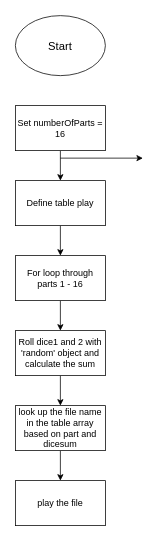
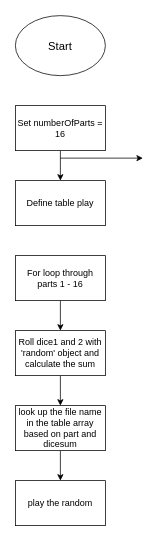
- <mxCell id="6" value="" style="edgeStyle=orthogonalEdgeStyle;rounded=0;orthogonalLoop=1;jettySize=auto;html=1;" edge="1" parent="1" source="7" target="9"><mxGeometry relative="1" as="geometry" /></mxCell>
- <mxCell id="14" value="play the file" style="rounded=0;whiteSpace=wrap;html=1;" vertex="1" parent="1"><mxGeometry x="20" y="640" width="120" height="60" as="geometry" /></mxCell>
+ <mxCell id="14" value="play the random" style="rounded=0;whiteSpace=wrap;html=1;" vertex="1" parent="1"><mxGeometry x="20" y="640" width="120" height="60" as="geometry" /></mxCell>
